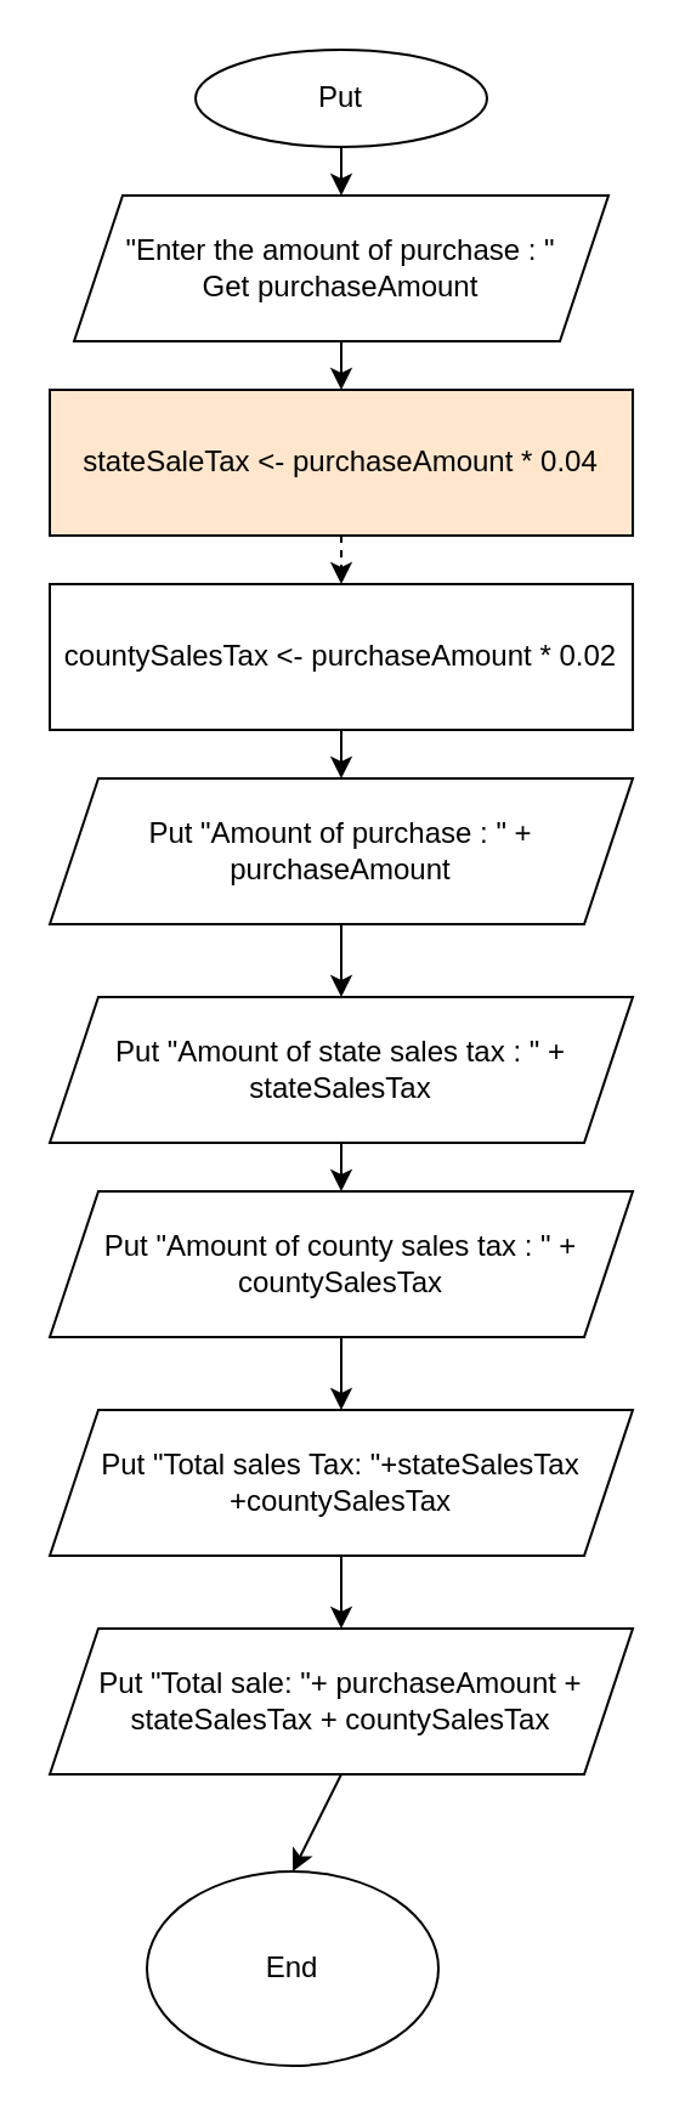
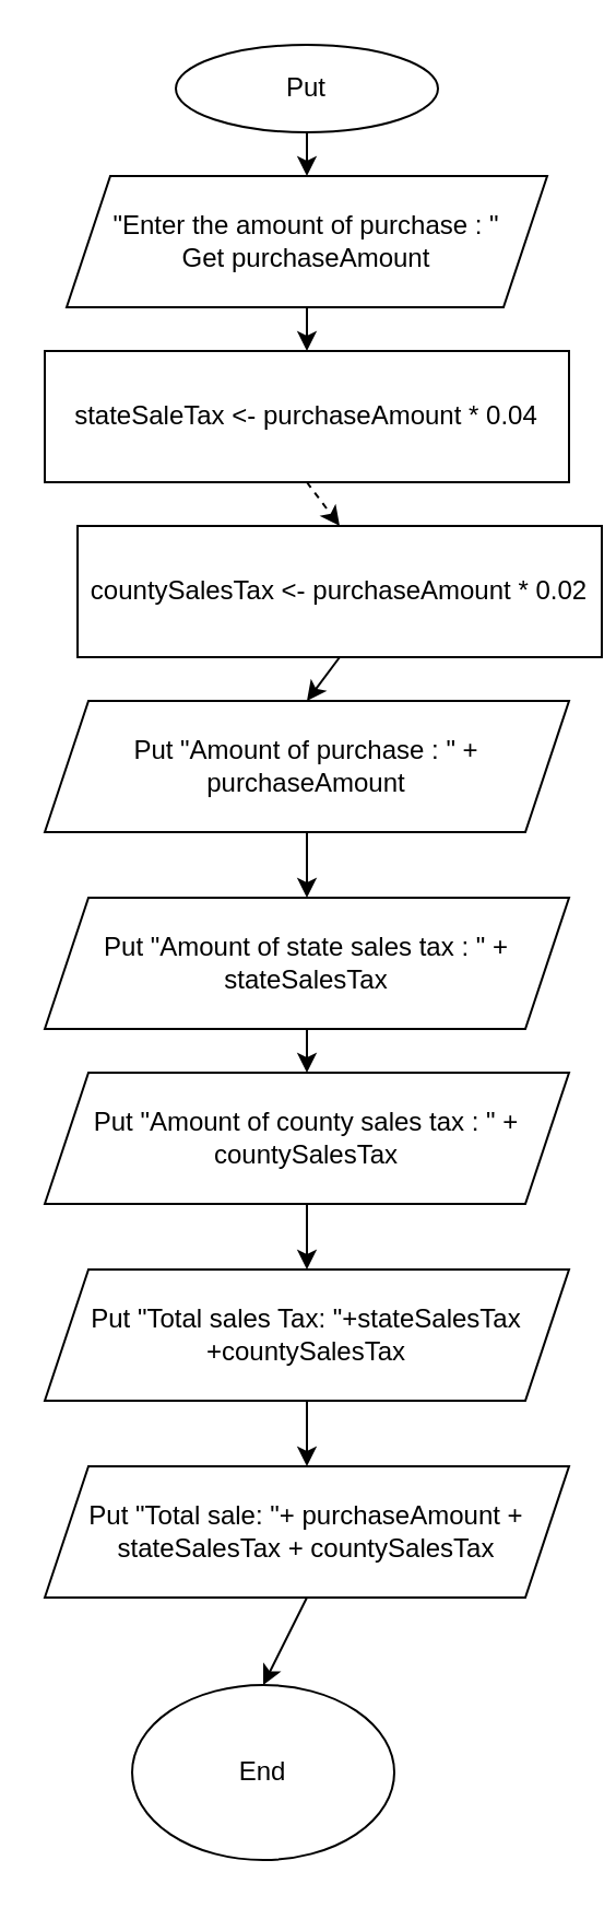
- <mxCell id="4" value="stateSaleTax &amp;lt;- purchaseAmount * 0.04" style="rounded=0;whiteSpace=wrap;html=1;fillColor=#ffe6cc;" parent="1" vertex="1"><mxGeometry x="20" y="160" width="240" height="60" as="geometry" /></mxCell>
+ <mxCell id="4" value="stateSaleTax &amp;lt;- purchaseAmount * 0.04" style="rounded=0;whiteSpace=wrap;html=1;" parent="1" vertex="1"><mxGeometry x="20" y="160" width="240" height="60" as="geometry" /></mxCell>
- <mxCell id="5" value="countySalesTax &amp;lt;- purchaseAmount * 0.02" style="rounded=0;whiteSpace=wrap;html=1;" parent="1" vertex="1"><mxGeometry x="20" y="240" width="240" height="60" as="geometry" /></mxCell>
+ <mxCell id="5" value="countySalesTax &amp;lt;- purchaseAmount * 0.02" style="rounded=0;whiteSpace=wrap;html=1;" parent="1" vertex="1"><mxGeometry x="35" y="240" width="240" height="60" as="geometry" /></mxCell>
